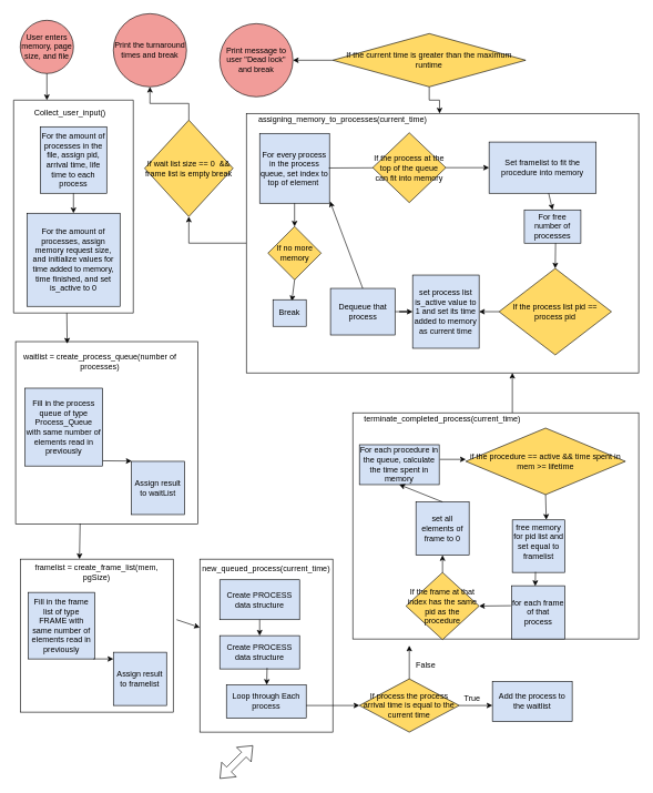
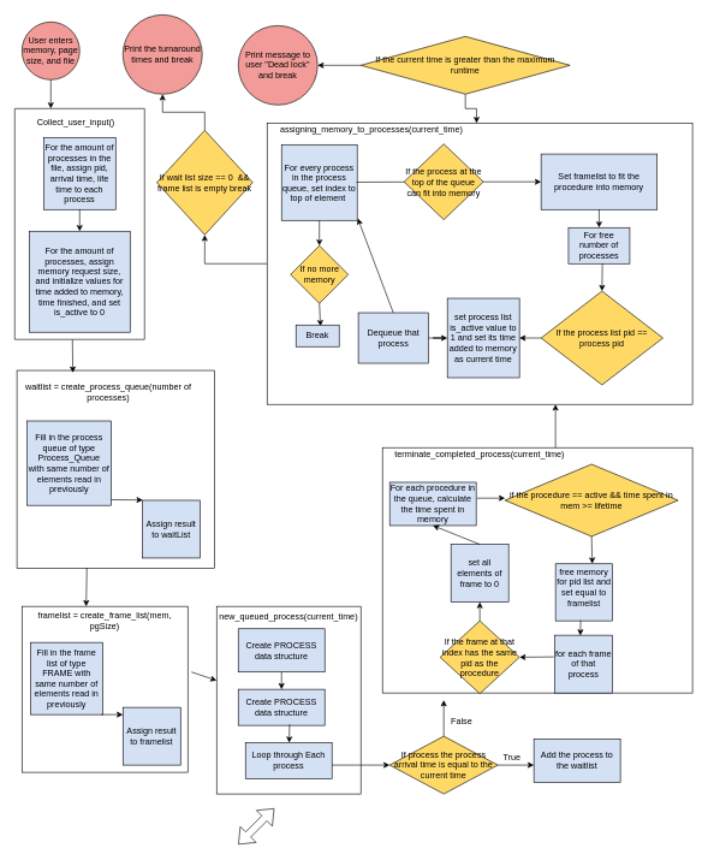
- <mxCell id="59" value="Set framelist to fit the procedure into memory" style="rounded=0;whiteSpace=wrap;html=1;fillColor=#D4E1F5;" vertex="1" parent="1"><mxGeometry x="735" y="213" width="161" height="77" as="geometry" /></mxCell>
+ <mxCell id="59" value="Set framelist to fit the procedure into memory" style="rounded=0;whiteSpace=wrap;html=1;fillColor=#D4E1F5;" vertex="1" parent="1"><mxGeometry x="750" y="213" width="161" height="77" as="geometry" /></mxCell>
- <mxCell id="64" value="Break" style="rounded=0;whiteSpace=wrap;html=1;fillColor=#D4E1F5;" vertex="1" parent="1"><mxGeometry x="410" y="450" width="50" height="40" as="geometry" /></mxCell>
+ <mxCell id="64" value="Break" style="rounded=0;whiteSpace=wrap;html=1;fillColor=#D4E1F5;" vertex="1" parent="1"><mxGeometry x="410" y="450" width="60" height="30" as="geometry" /></mxCell>
